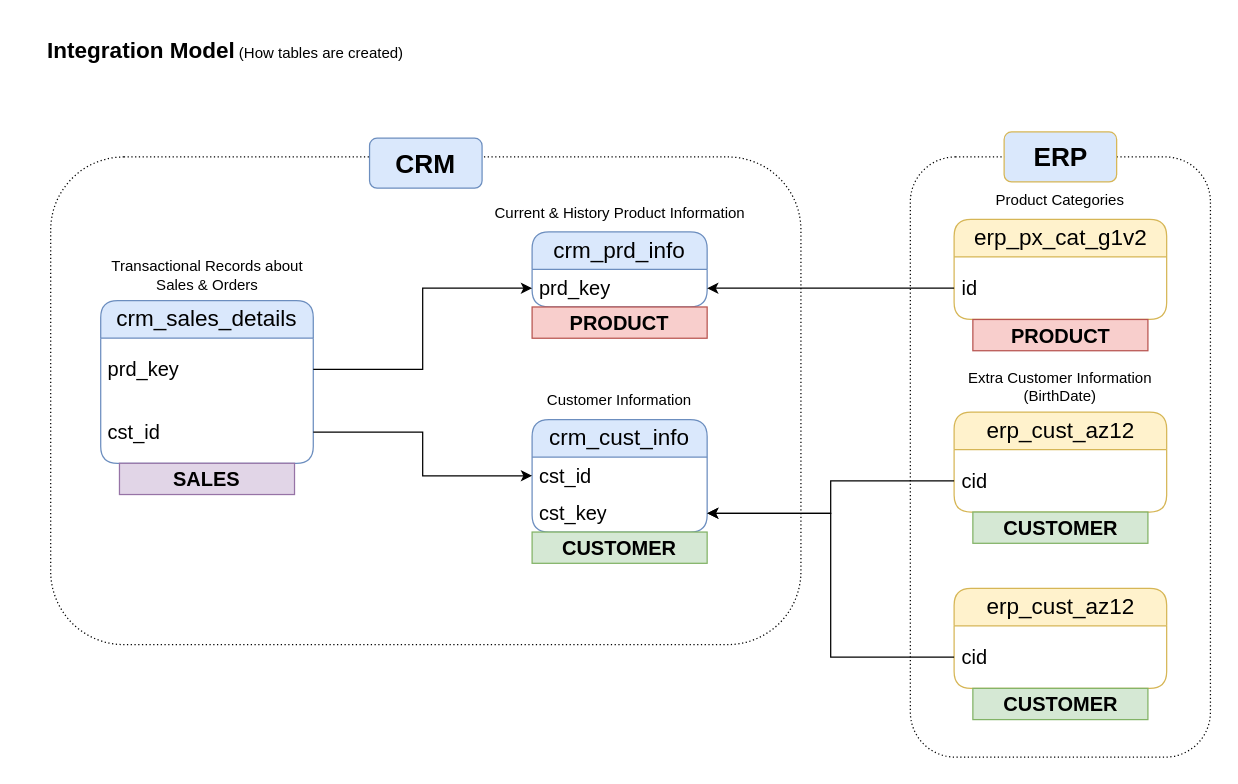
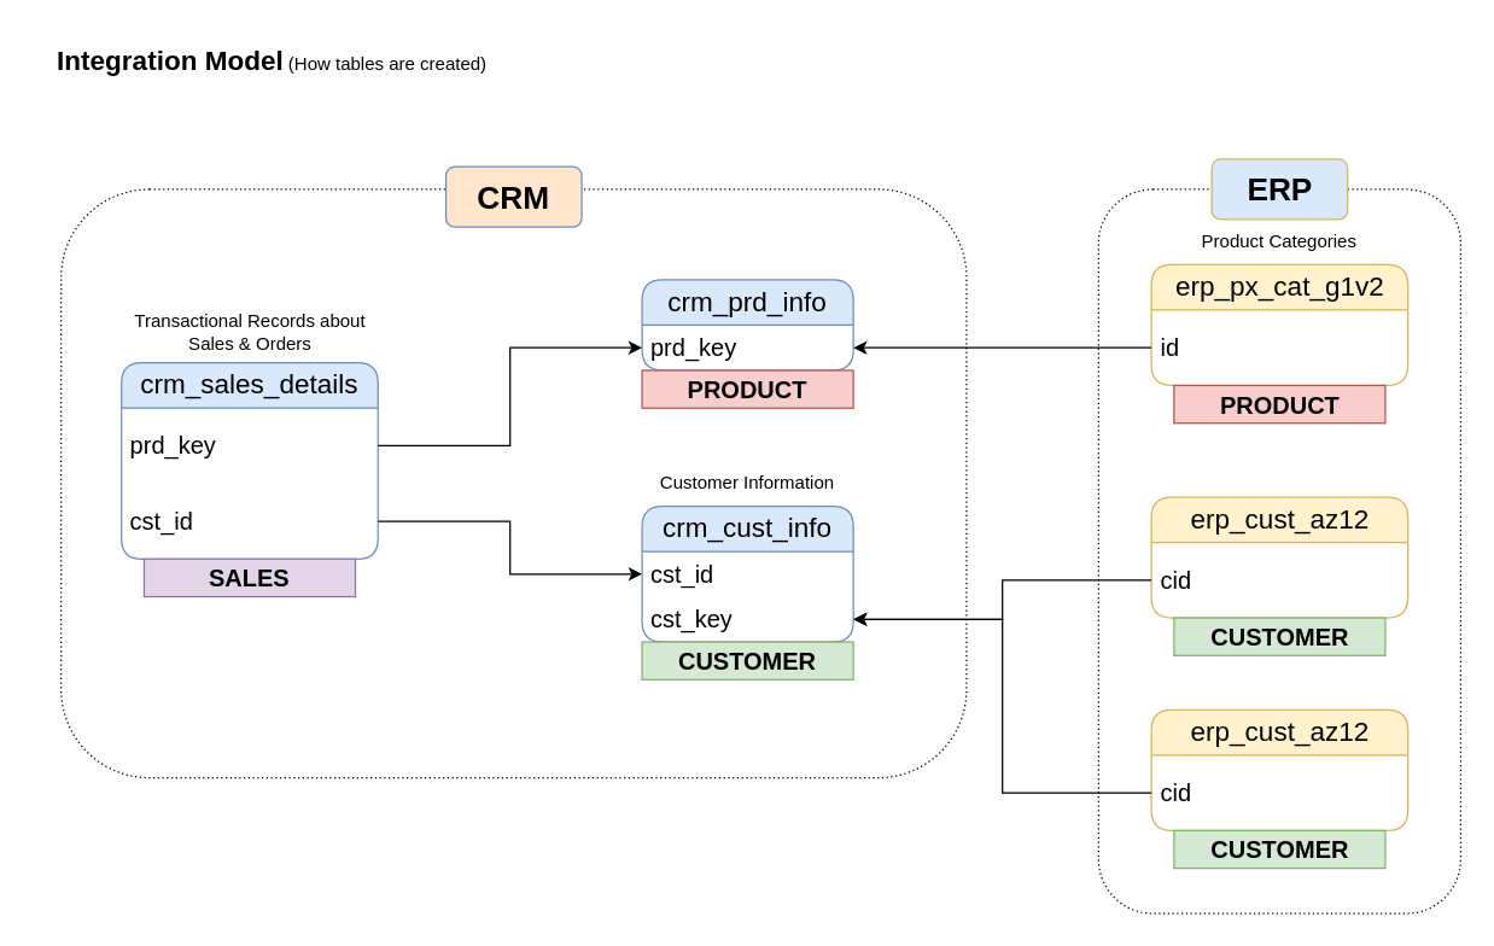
- <mxCell id="28" value="&lt;font style=&quot;font-size: 21px;&quot;&gt;&lt;b&gt;CRM&lt;/b&gt;&lt;/font&gt;" style="rounded=1;whiteSpace=wrap;html=1;fillColor=#dae8fc;strokeColor=#6c8ebf;" parent="1" vertex="1"><mxGeometry x="295" y="110" width="90" height="40" as="geometry" /></mxCell>
+ <mxCell id="28" value="&lt;font style=&quot;font-size: 21px;&quot;&gt;&lt;b&gt;CRM&lt;/b&gt;&lt;/font&gt;" style="rounded=1;whiteSpace=wrap;html=1;fillColor=#ffe6cc;strokeColor=#6c8ebf;" parent="1" vertex="1"><mxGeometry x="295" y="110" width="90" height="40" as="geometry" /></mxCell>
- <mxCell id="11" value="Current &amp;amp; History Product Information" style="text;html=1;align=center;verticalAlign=middle;whiteSpace=wrap;rounded=0;" parent="1" vertex="1"><mxGeometry x="387.5" y="155" width="215" height="30" as="geometry" /></mxCell>
- <mxCell id="18" value="Extra Customer Information (BirthDate)" style="text;html=1;align=center;verticalAlign=middle;whiteSpace=wrap;rounded=0;" parent="1" vertex="1"><mxGeometry x="770" y="294" width="155" height="30" as="geometry" /></mxCell>
